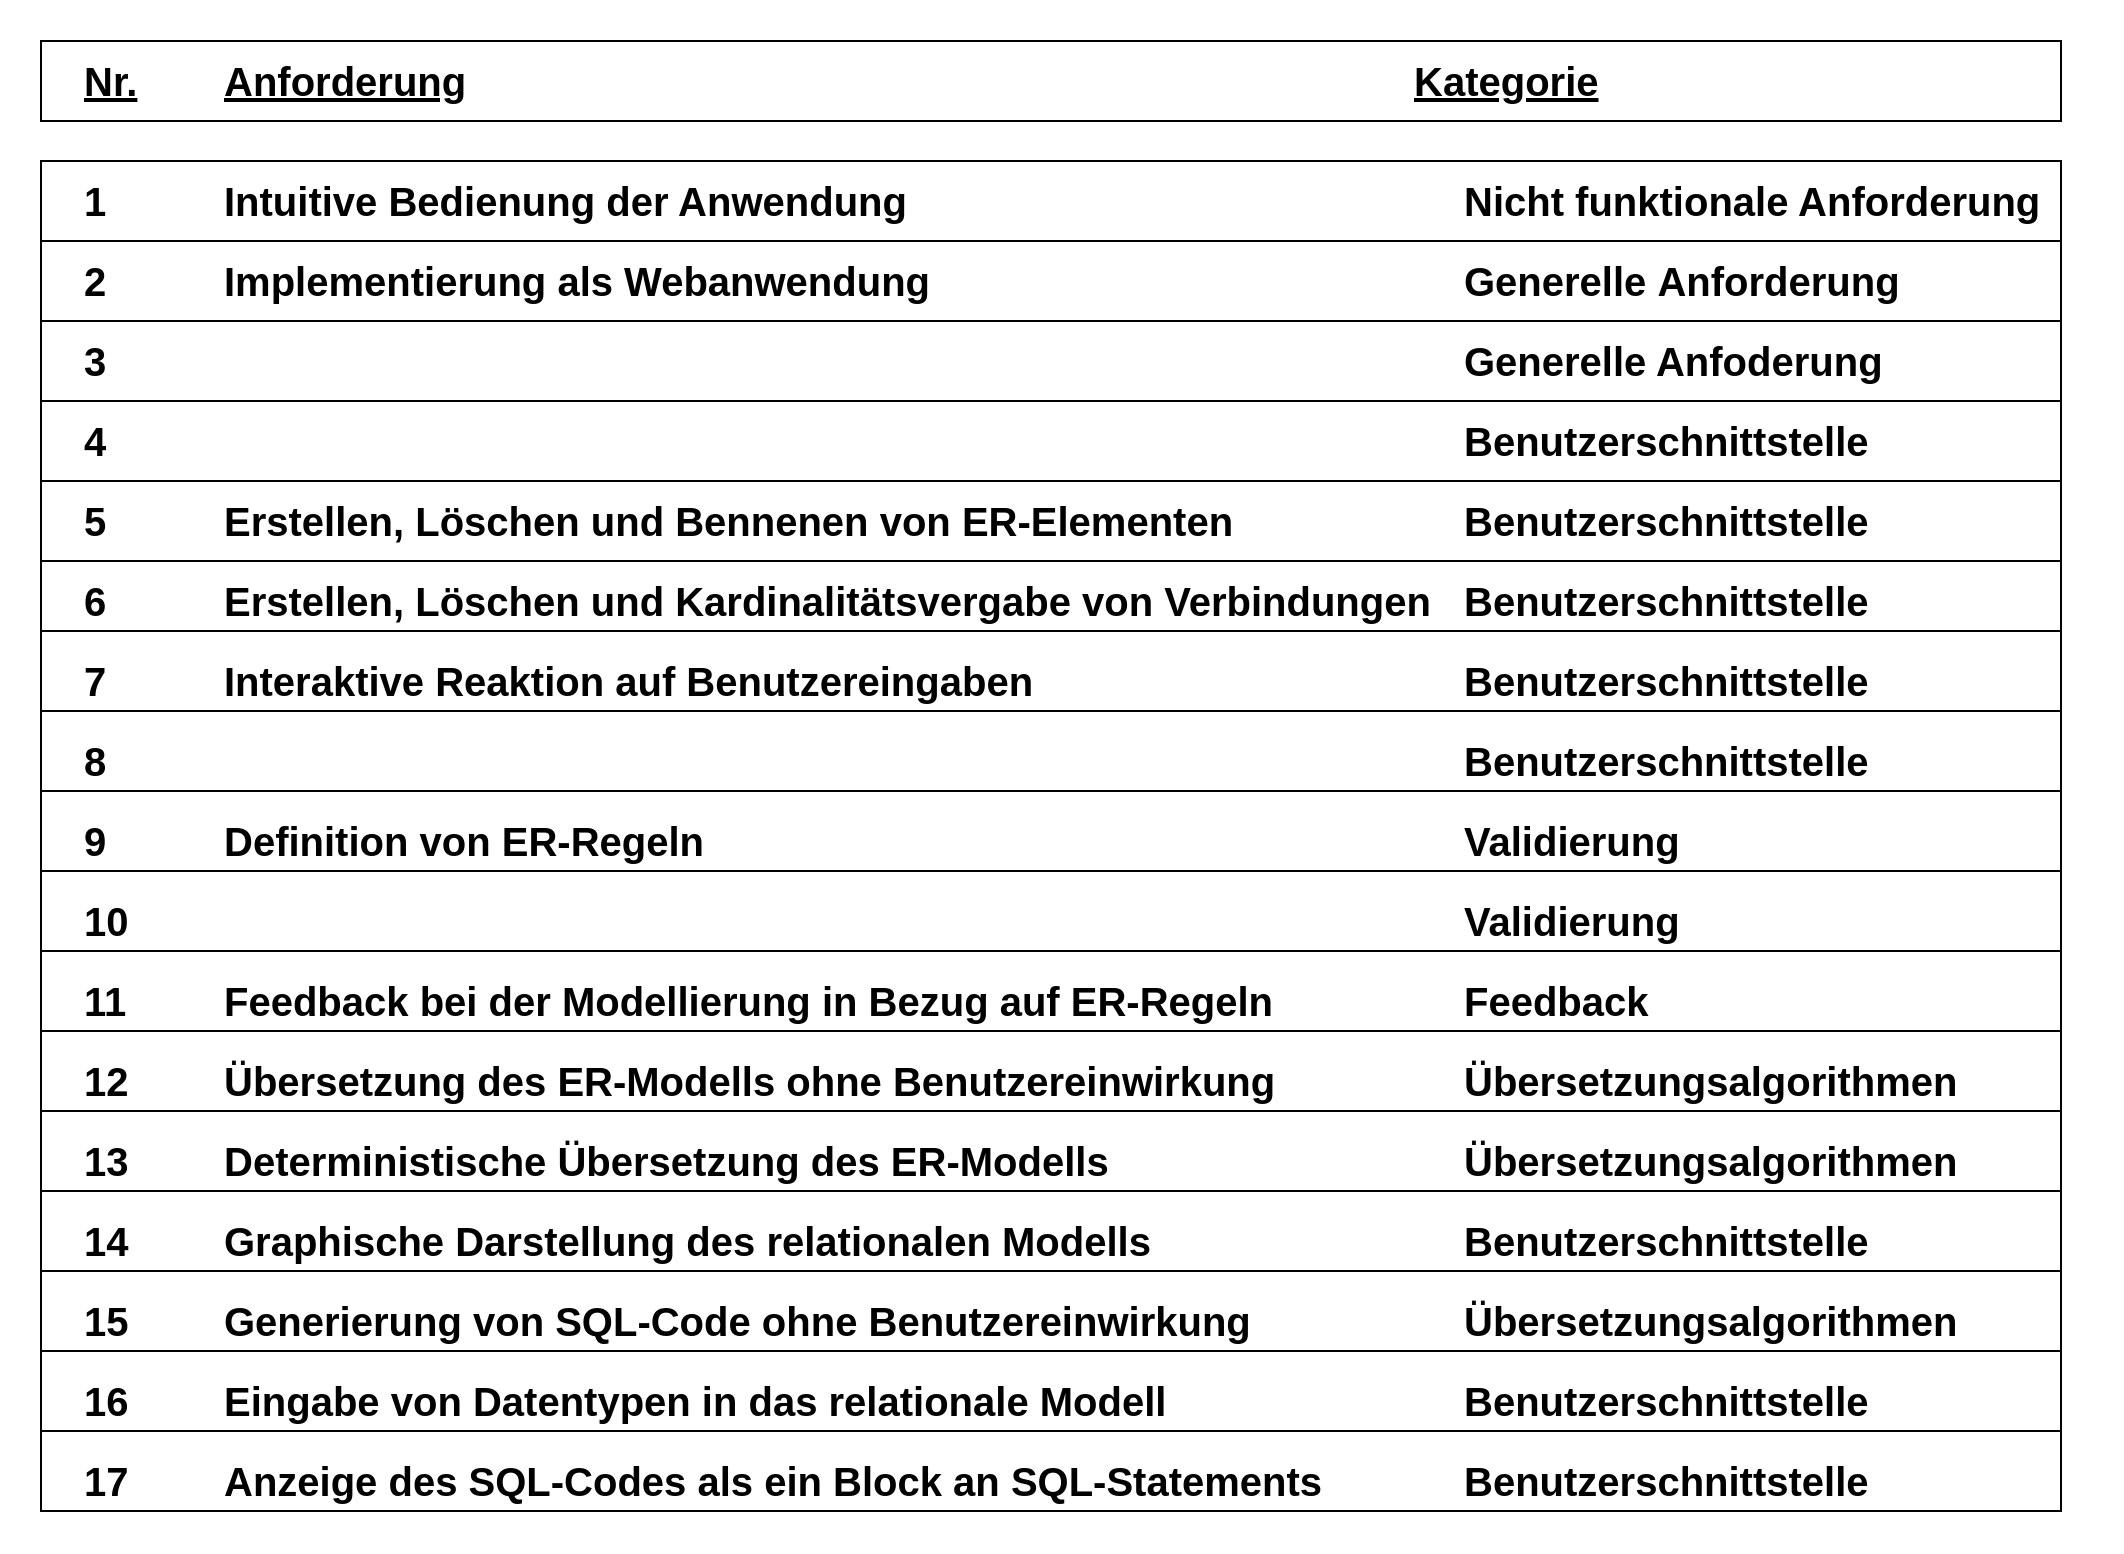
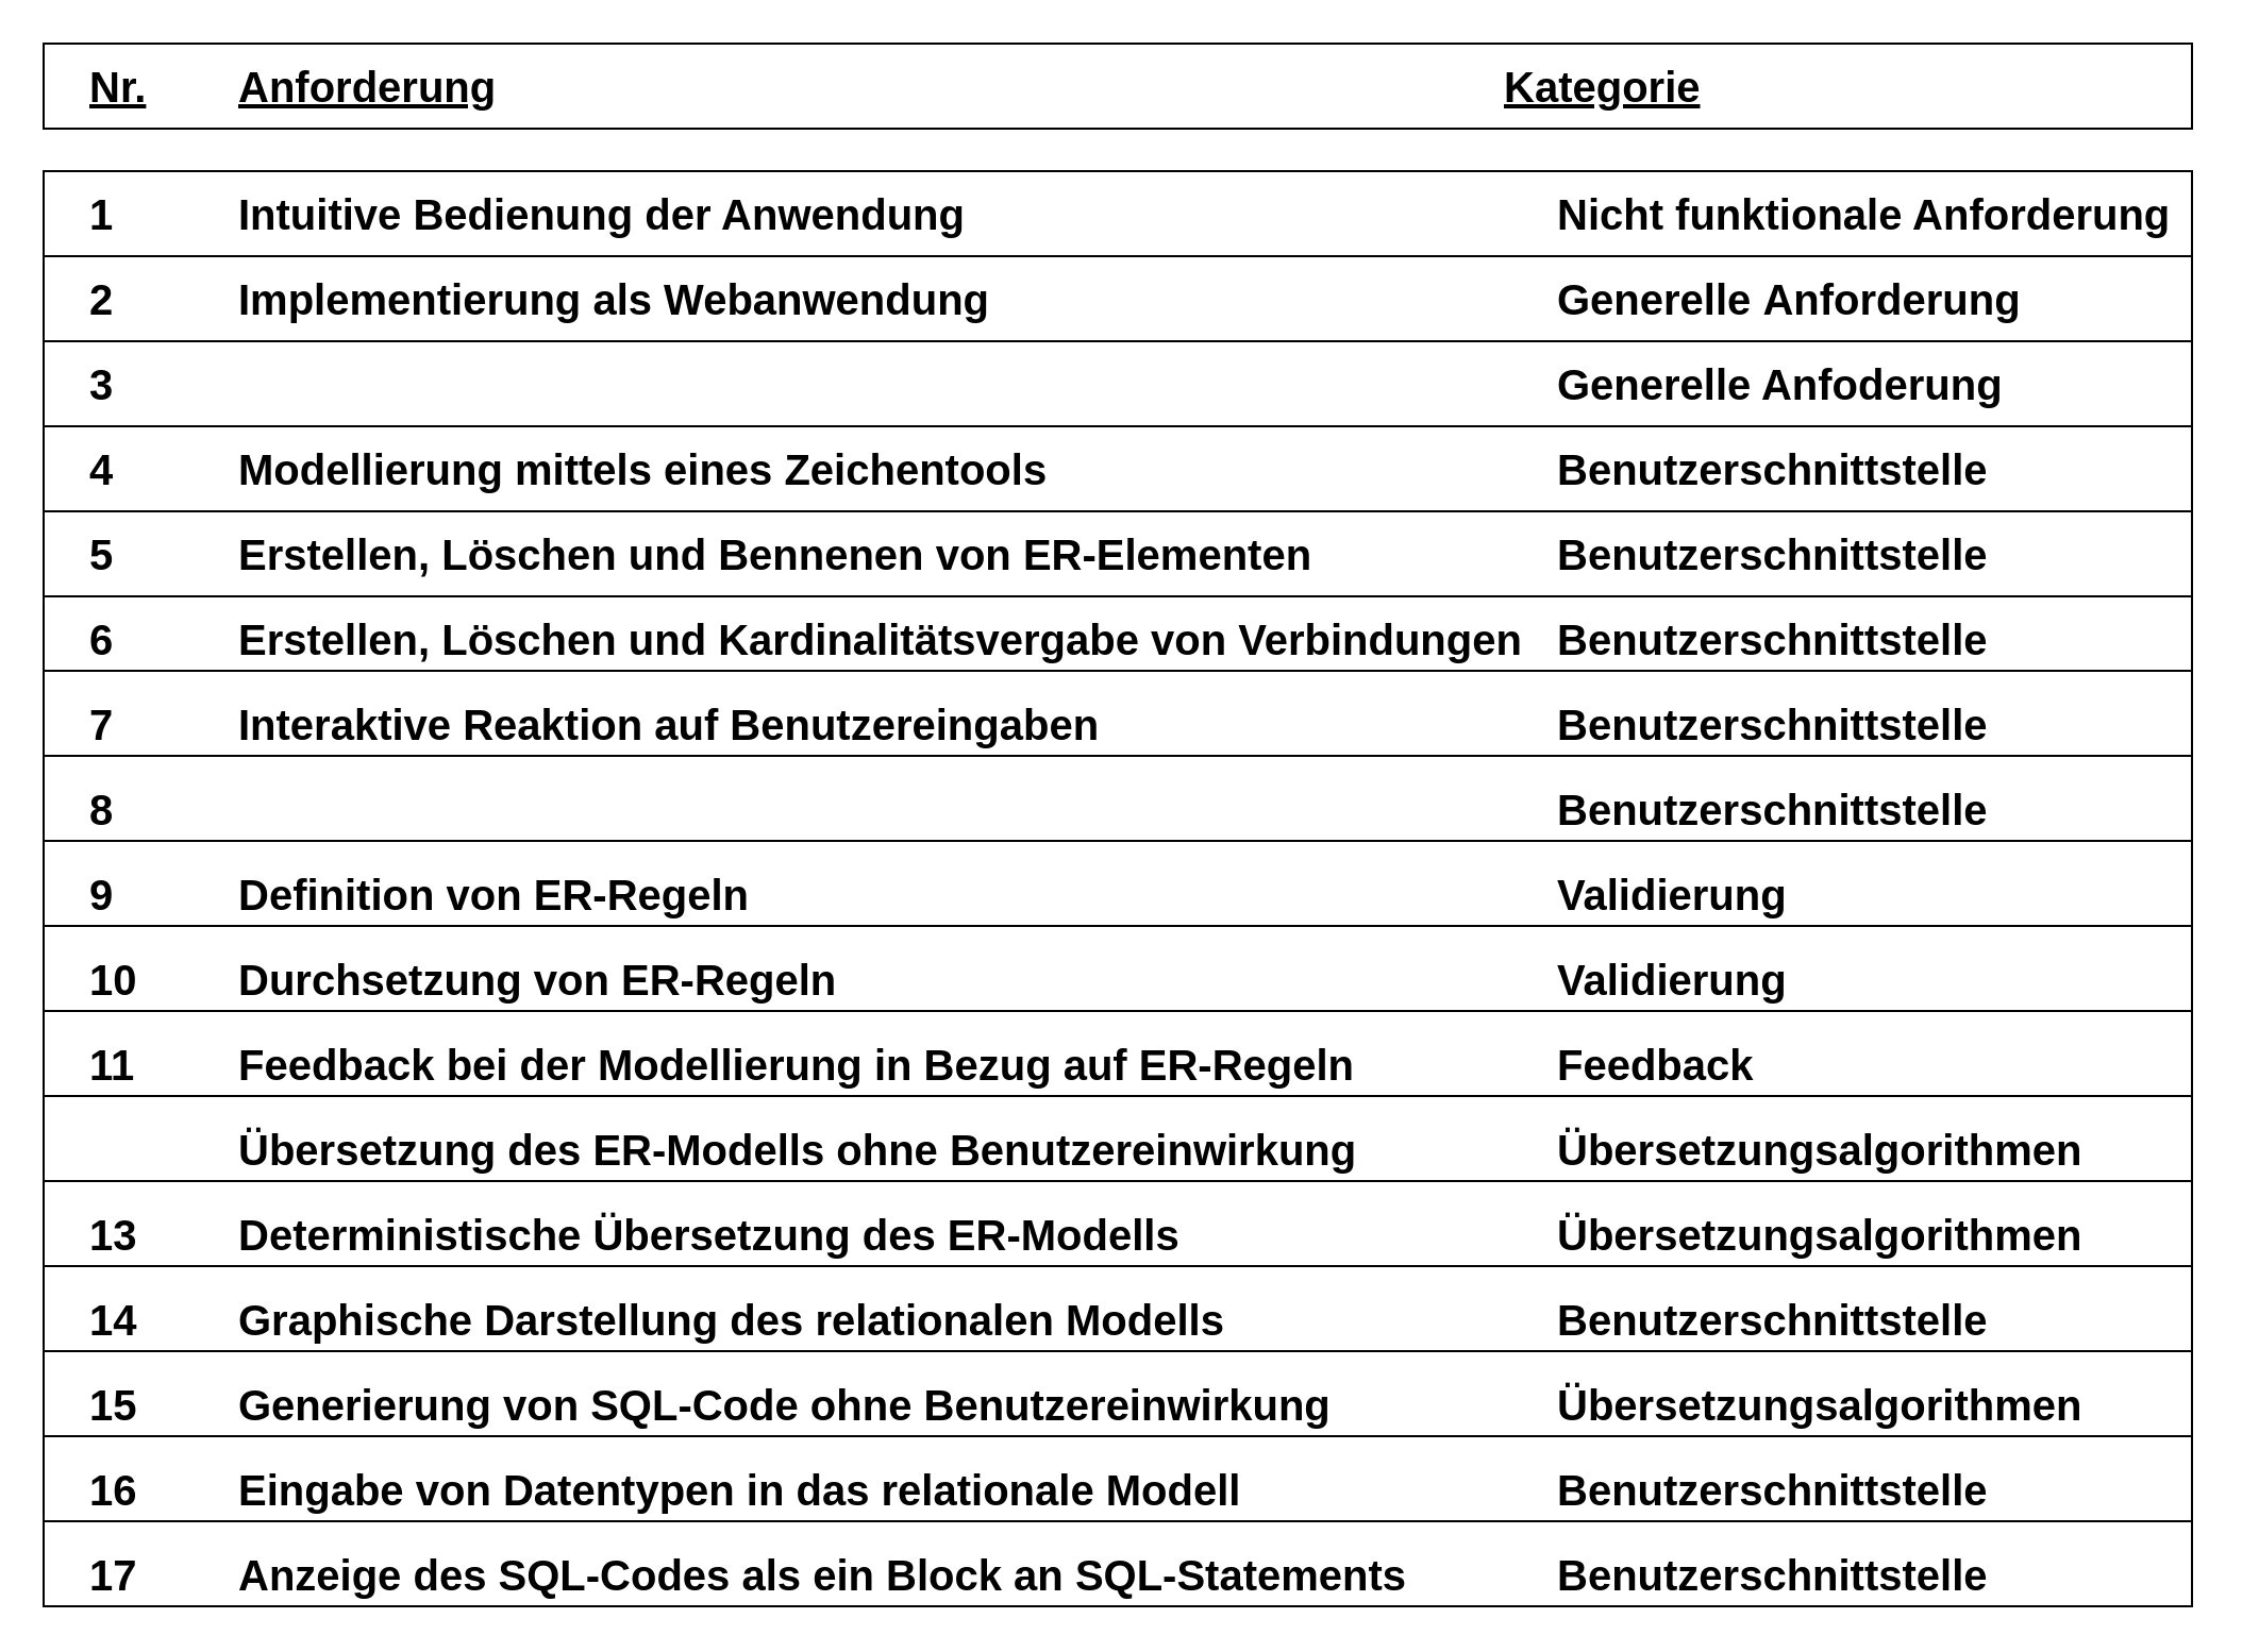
+ <mxCell id="62" value="Modellierung mittels eines Zeichentools" style="text;html=1;strokeColor=none;fillColor=none;align=left;verticalAlign=middle;whiteSpace=wrap;rounded=0;fontSize=20;fontStyle=1" vertex="1" parent="1"><mxGeometry x="110" y="205" width="480" height="30" as="geometry" /></mxCell>
+ <mxCell id="64" value="Durchsetzung von ER-Regeln" style="text;html=1;strokeColor=none;fillColor=none;align=left;verticalAlign=middle;whiteSpace=wrap;rounded=0;fontSize=20;fontStyle=1" vertex="1" parent="1"><mxGeometry x="110" y="445" width="310" height="30" as="geometry" /></mxCell>
- <mxCell id="53" value="12" style="text;html=1;strokeColor=none;fillColor=none;align=left;verticalAlign=middle;whiteSpace=wrap;rounded=0;fontSize=20;fontStyle=1" parent="1" vertex="1"><mxGeometry x="40" y="525" width="60" height="30" as="geometry" /></mxCell>
